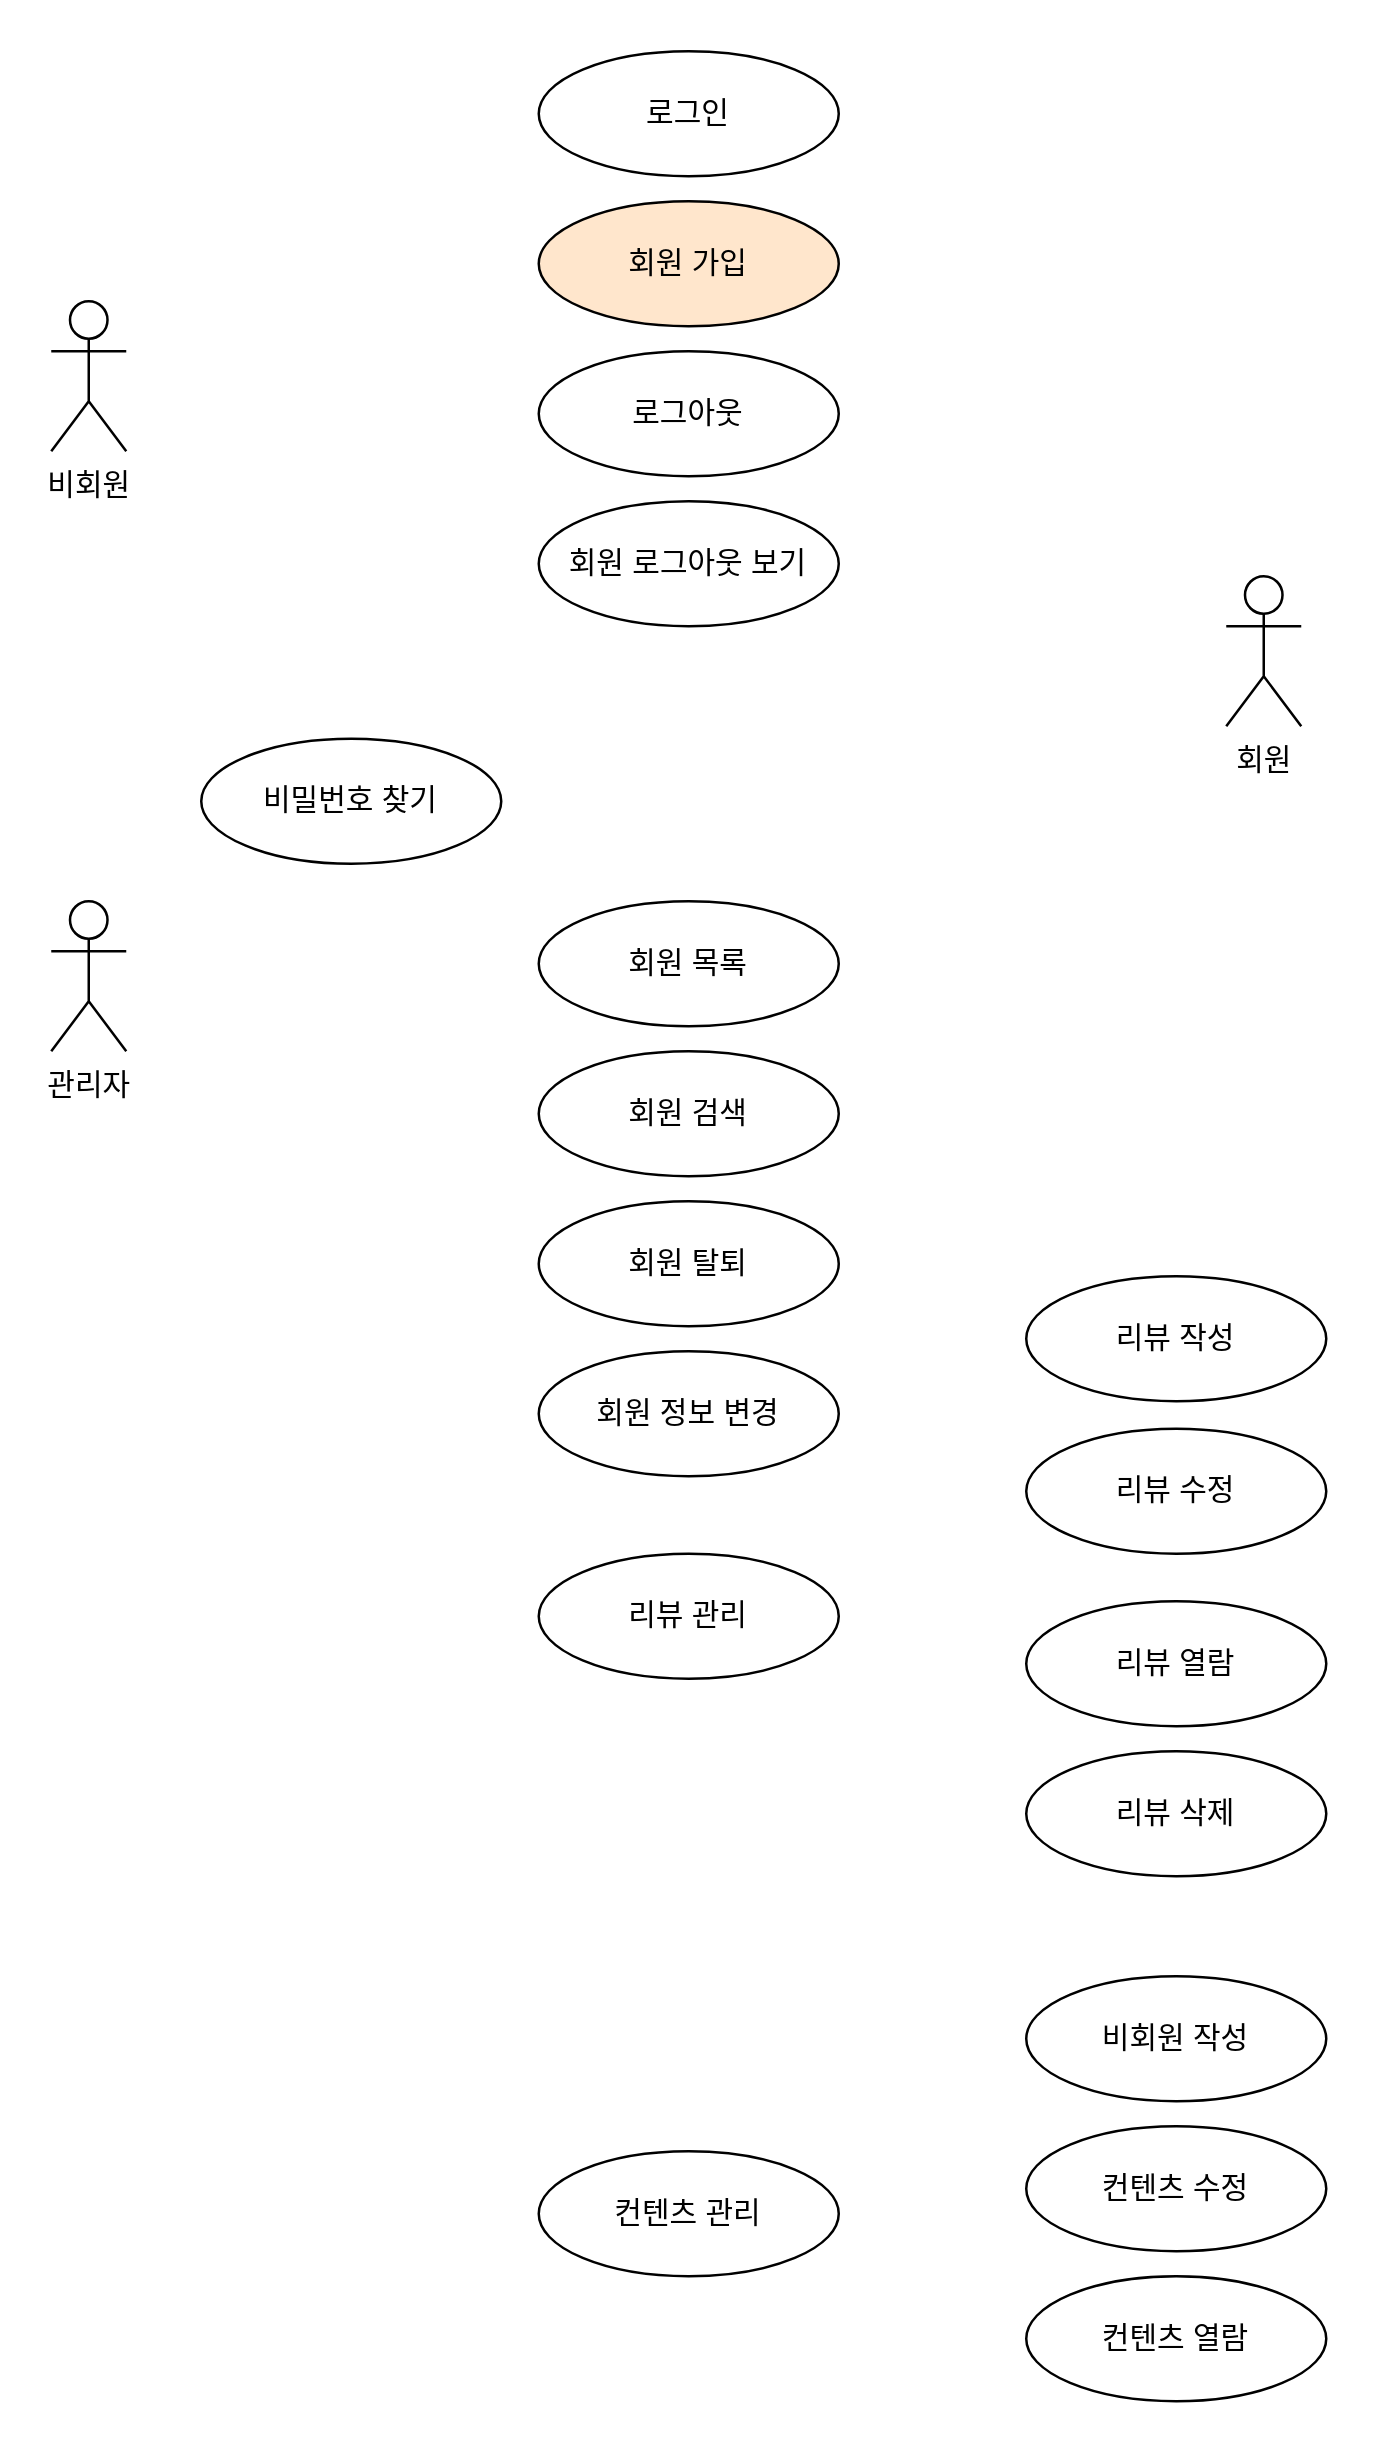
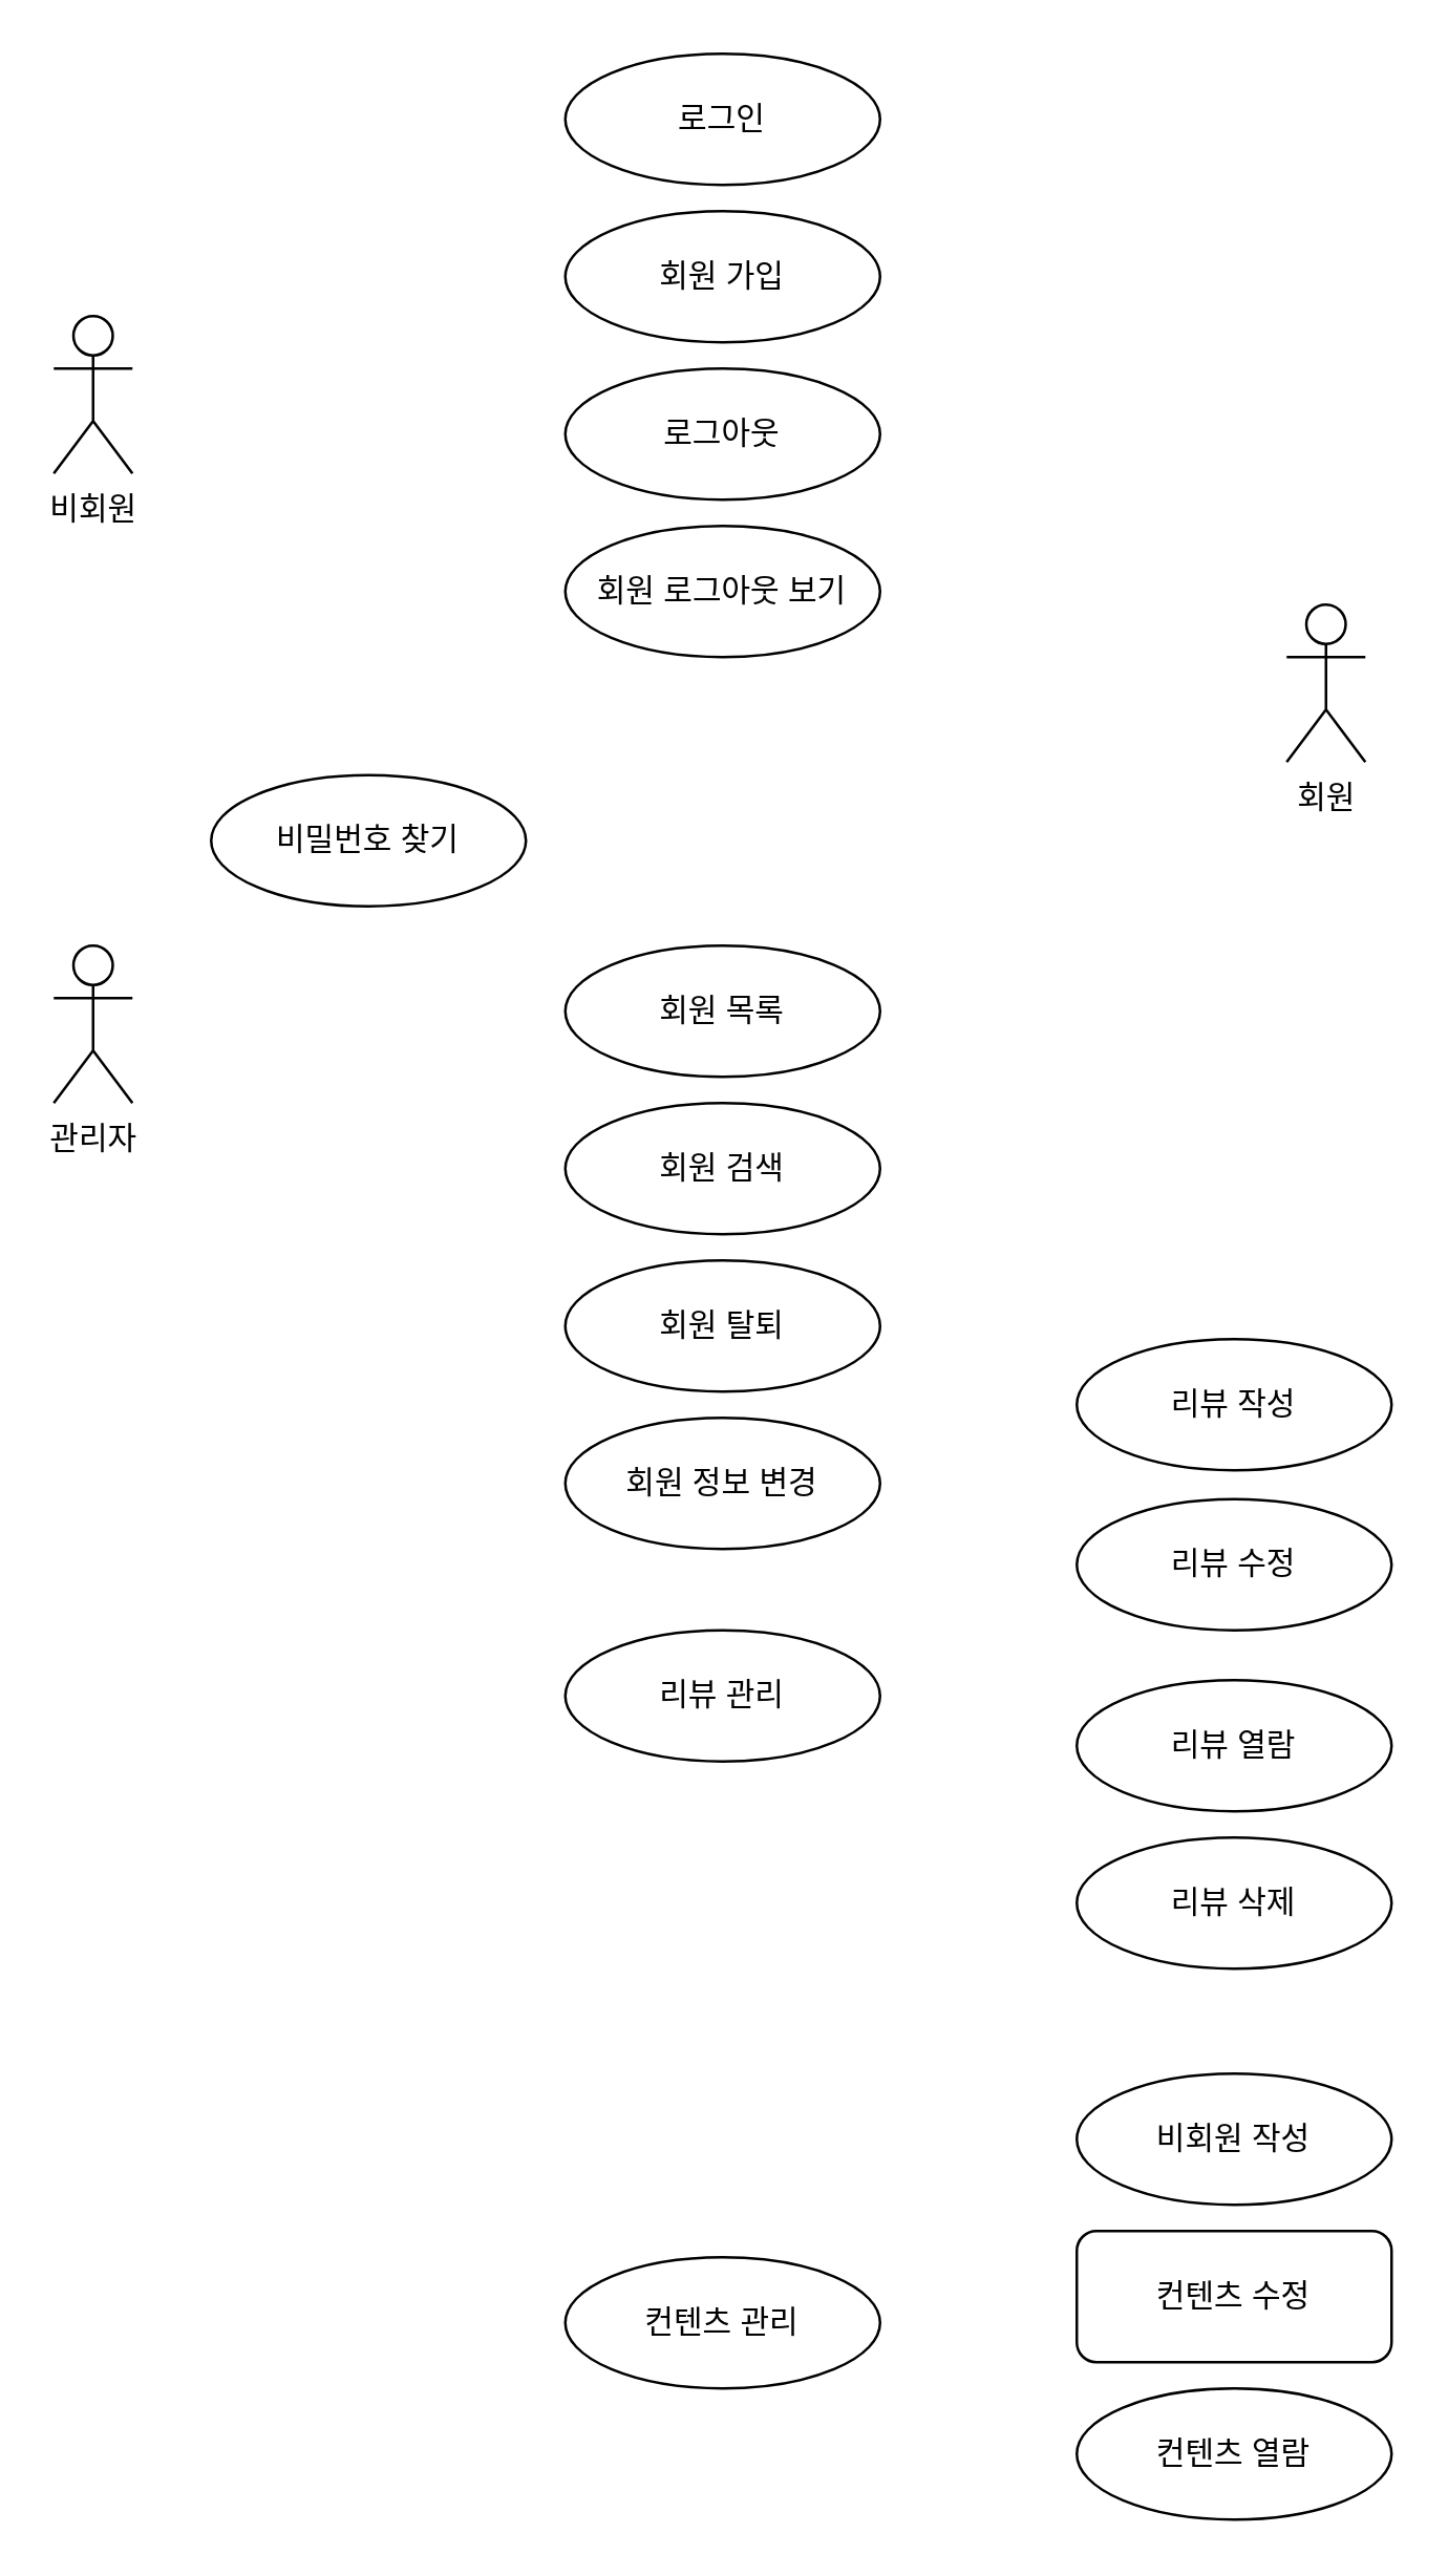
- <mxCell id="5" value="회원 가입" style="ellipse;whiteSpace=wrap;html=1;fillColor=#ffe6cc;" vertex="1" parent="1"><mxGeometry x="215" y="80" width="120" height="50" as="geometry" /></mxCell>
+ <mxCell id="5" value="회원 가입" style="ellipse;whiteSpace=wrap;html=1;" vertex="1" parent="1"><mxGeometry x="215" y="80" width="120" height="50" as="geometry" /></mxCell>
- <mxCell id="19" value="컨텐츠 수정" style="ellipse;whiteSpace=wrap;html=1;" vertex="1" parent="1"><mxGeometry x="410" y="850" width="120" height="50" as="geometry" /></mxCell>
+ <mxCell id="19" value="컨텐츠 수정" style="whiteSpace=wrap;html=1;rounded=1;" vertex="1" parent="1"><mxGeometry x="410" y="850" width="120" height="50" as="geometry" /></mxCell>
